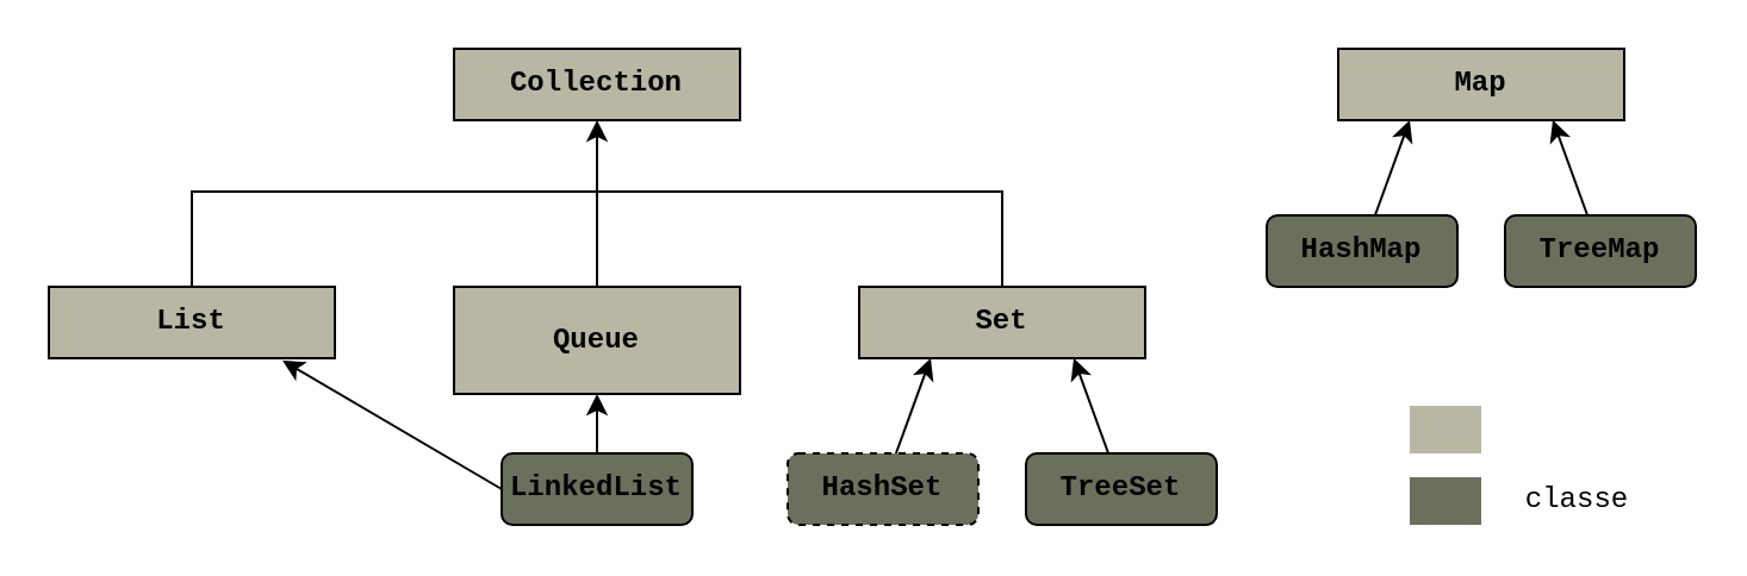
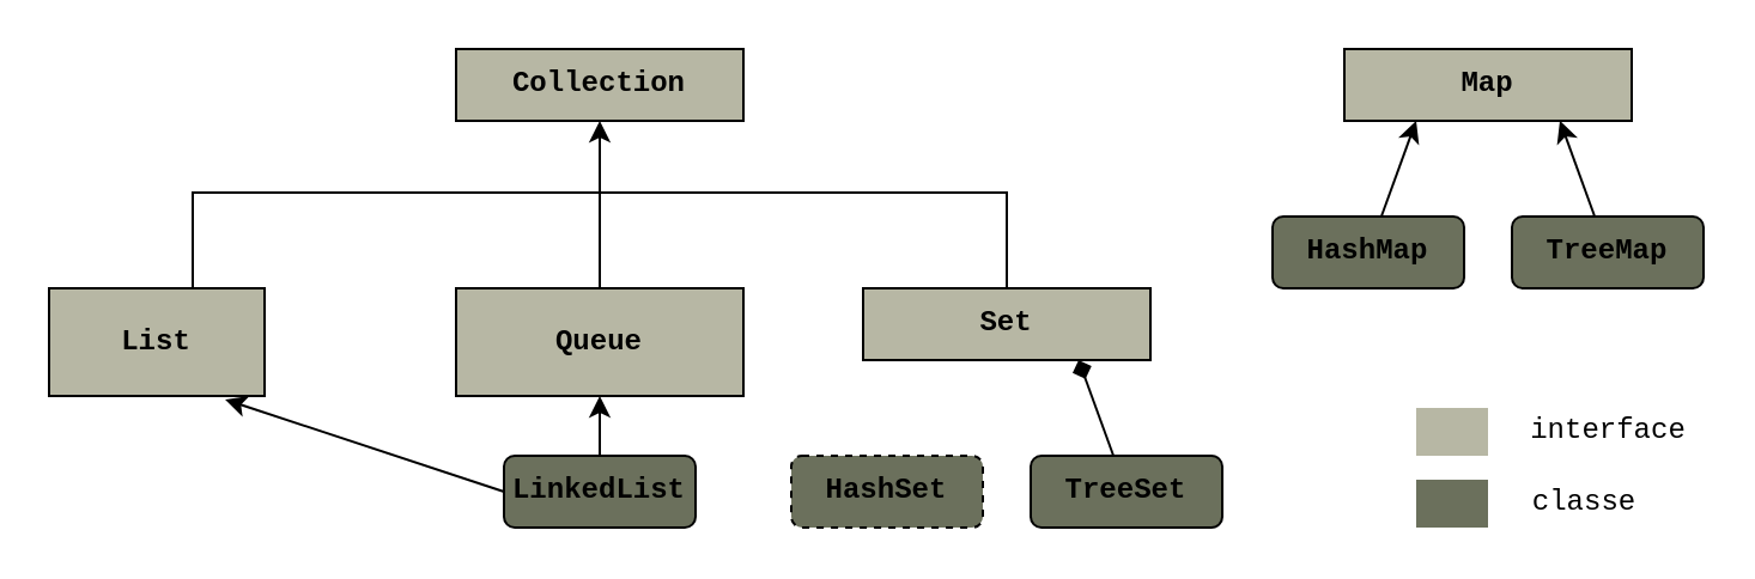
- <mxCell id="4" value="List" style="rounded=0;whiteSpace=wrap;html=1;fontFamily=Courier New;fontStyle=1;fillColor=#B7B7A4;" parent="1" vertex="1"><mxGeometry x="20" y="120" width="120" height="30" as="geometry" /></mxCell>
+ <mxCell id="4" value="List" style="rounded=0;whiteSpace=wrap;html=1;fontFamily=Courier New;fontStyle=1;fillColor=#B7B7A4;" parent="1" vertex="1"><mxGeometry x="20" y="120" width="90" height="45" as="geometry" /></mxCell>
- <mxCell id="14" style="edgeStyle=none;rounded=0;orthogonalLoop=1;jettySize=auto;html=1;entryX=0.75;entryY=1;entryDx=0;entryDy=0;fontFamily=Courier New;endArrow=classic;endFill=1;" parent="1" source="15" target="8" edge="1"><mxGeometry relative="1" as="geometry" /></mxCell>
+ <mxCell id="14" style="edgeStyle=none;rounded=0;orthogonalLoop=1;jettySize=auto;html=1;entryX=0.75;entryY=1;entryDx=0;entryDy=0;fontFamily=Courier New;endArrow=diamond;endFill=1;" parent="1" source="15" target="8" edge="1"><mxGeometry relative="1" as="geometry" /></mxCell>
- <mxCell id="12" value="" style="edgeStyle=none;rounded=0;orthogonalLoop=1;jettySize=auto;html=1;fontFamily=Courier New;endArrow=classic;endFill=1;entryX=0.25;entryY=1;entryDx=0;entryDy=0;" parent="1" source="13" target="8" edge="1"><mxGeometry relative="1" as="geometry" /></mxCell>
+ <mxCell id="22" value="interface" style="text;html=1;align=center;verticalAlign=middle;resizable=0;points=[];autosize=1;strokeColor=none;fillColor=none;fontFamily=Courier New;" vertex="1" parent="1"><mxGeometry x="631" y="170" width="80" height="20" as="geometry" /></mxCell>
